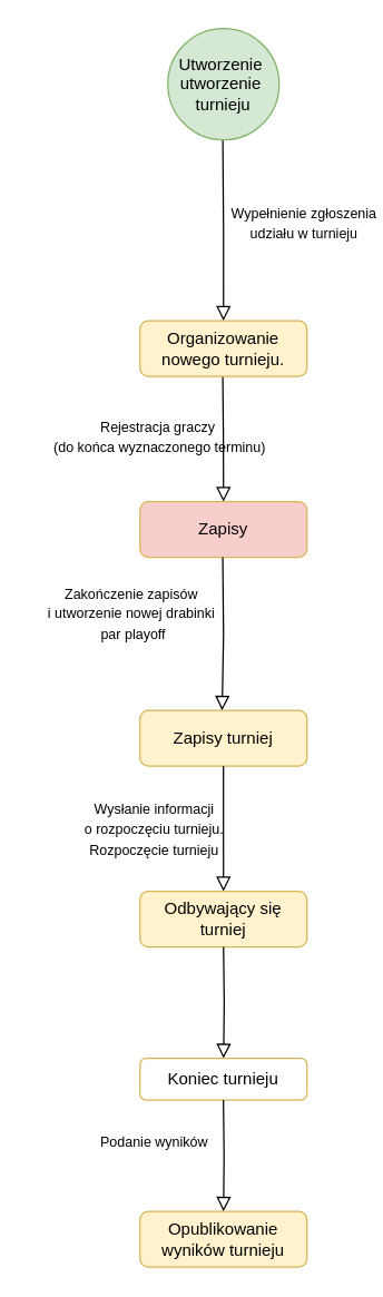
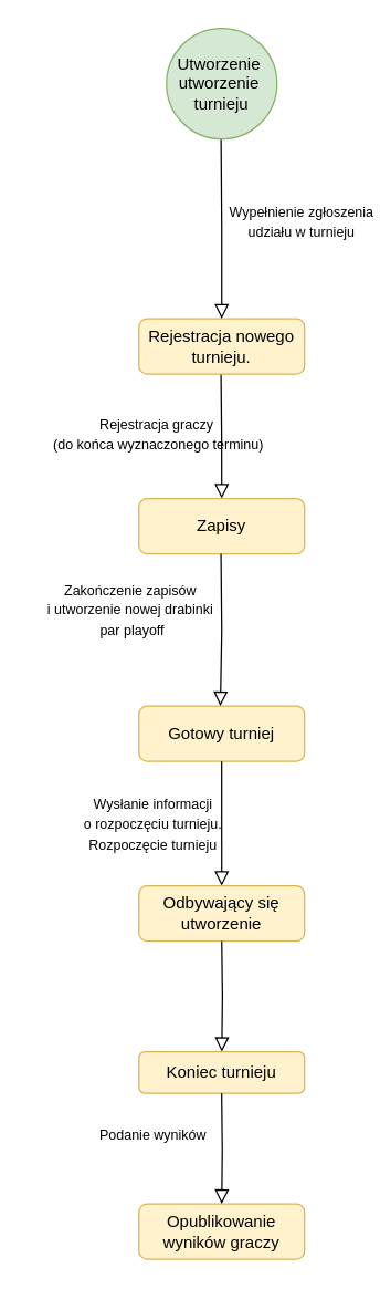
- <mxCell id="3" value="Organizowanie nowego turnieju." style="rounded=1;whiteSpace=wrap;html=1;fontSize=12;glass=0;strokeWidth=1;shadow=0;fillColor=#fff2cc;strokeColor=#d6b656;" parent="1" vertex="1"><mxGeometry x="100" y="230" width="120" height="40" as="geometry" /></mxCell>
+ <mxCell id="3" value="Rejestracja nowego turnieju." style="rounded=1;whiteSpace=wrap;html=1;fontSize=12;glass=0;strokeWidth=1;shadow=0;fillColor=#fff2cc;strokeColor=#d6b656;" parent="1" vertex="1"><mxGeometry x="100" y="230" width="120" height="40" as="geometry" /></mxCell>
- <mxCell id="8" value="Zapisy" style="rounded=1;whiteSpace=wrap;html=1;fontSize=12;glass=0;strokeWidth=1;shadow=0;fillColor=#f8cecc;strokeColor=#d6b656;" vertex="1" parent="1"><mxGeometry x="100" y="360" width="120" height="40" as="geometry" /></mxCell>
+ <mxCell id="8" value="Zapisy" style="rounded=1;whiteSpace=wrap;html=1;fontSize=12;glass=0;strokeWidth=1;shadow=0;fillColor=#fff2cc;strokeColor=#d6b656;" vertex="1" parent="1"><mxGeometry x="100" y="360" width="120" height="40" as="geometry" /></mxCell>
- <mxCell id="7" value="Zapisy turniej" style="rounded=1;whiteSpace=wrap;html=1;fontSize=12;glass=0;strokeWidth=1;shadow=0;fillColor=#fff2cc;strokeColor=#d6b656;" vertex="1" parent="1"><mxGeometry x="100" y="510" width="120" height="40" as="geometry" /></mxCell>
+ <mxCell id="7" value="Gotowy turniej" style="rounded=1;whiteSpace=wrap;html=1;fontSize=12;glass=0;strokeWidth=1;shadow=0;fillColor=#fff2cc;strokeColor=#d6b656;" vertex="1" parent="1"><mxGeometry x="100" y="510" width="120" height="40" as="geometry" /></mxCell>
- <mxCell id="13" value="Odbywający się turniej" style="rounded=1;whiteSpace=wrap;html=1;fontSize=12;glass=0;strokeWidth=1;shadow=0;fillColor=#fff2cc;strokeColor=#d6b656;" vertex="1" parent="1"><mxGeometry x="100" y="640" width="120" height="40" as="geometry" /></mxCell>
+ <mxCell id="13" value="Odbywający się utworzenie" style="rounded=1;whiteSpace=wrap;html=1;fontSize=12;glass=0;strokeWidth=1;shadow=0;fillColor=#fff2cc;strokeColor=#d6b656;" vertex="1" parent="1"><mxGeometry x="100" y="640" width="120" height="40" as="geometry" /></mxCell>
- <mxCell id="15" value="Koniec turnieju" style="rounded=1;whiteSpace=wrap;html=1;fontSize=12;glass=0;strokeWidth=1;shadow=0;fillColor=#ffffff;strokeColor=#d6b656;" vertex="1" parent="1"><mxGeometry x="100" y="760" width="120" height="30" as="geometry" /></mxCell>
+ <mxCell id="15" value="Koniec turnieju" style="rounded=1;whiteSpace=wrap;html=1;fontSize=12;glass=0;strokeWidth=1;shadow=0;fillColor=#fff2cc;strokeColor=#d6b656;" vertex="1" parent="1"><mxGeometry x="100" y="760" width="120" height="30" as="geometry" /></mxCell>
- <mxCell id="16" value="Opublikowanie wyników turnieju" style="rounded=1;whiteSpace=wrap;html=1;fontSize=12;glass=0;strokeWidth=1;shadow=0;fillColor=#fff2cc;strokeColor=#d6b656;" vertex="1" parent="1"><mxGeometry x="100" y="870" width="120" height="40" as="geometry" /></mxCell>
+ <mxCell id="16" value="Opublikowanie wyników graczy" style="rounded=1;whiteSpace=wrap;html=1;fontSize=12;glass=0;strokeWidth=1;shadow=0;fillColor=#fff2cc;strokeColor=#d6b656;" vertex="1" parent="1"><mxGeometry x="100" y="870" width="120" height="40" as="geometry" /></mxCell>
